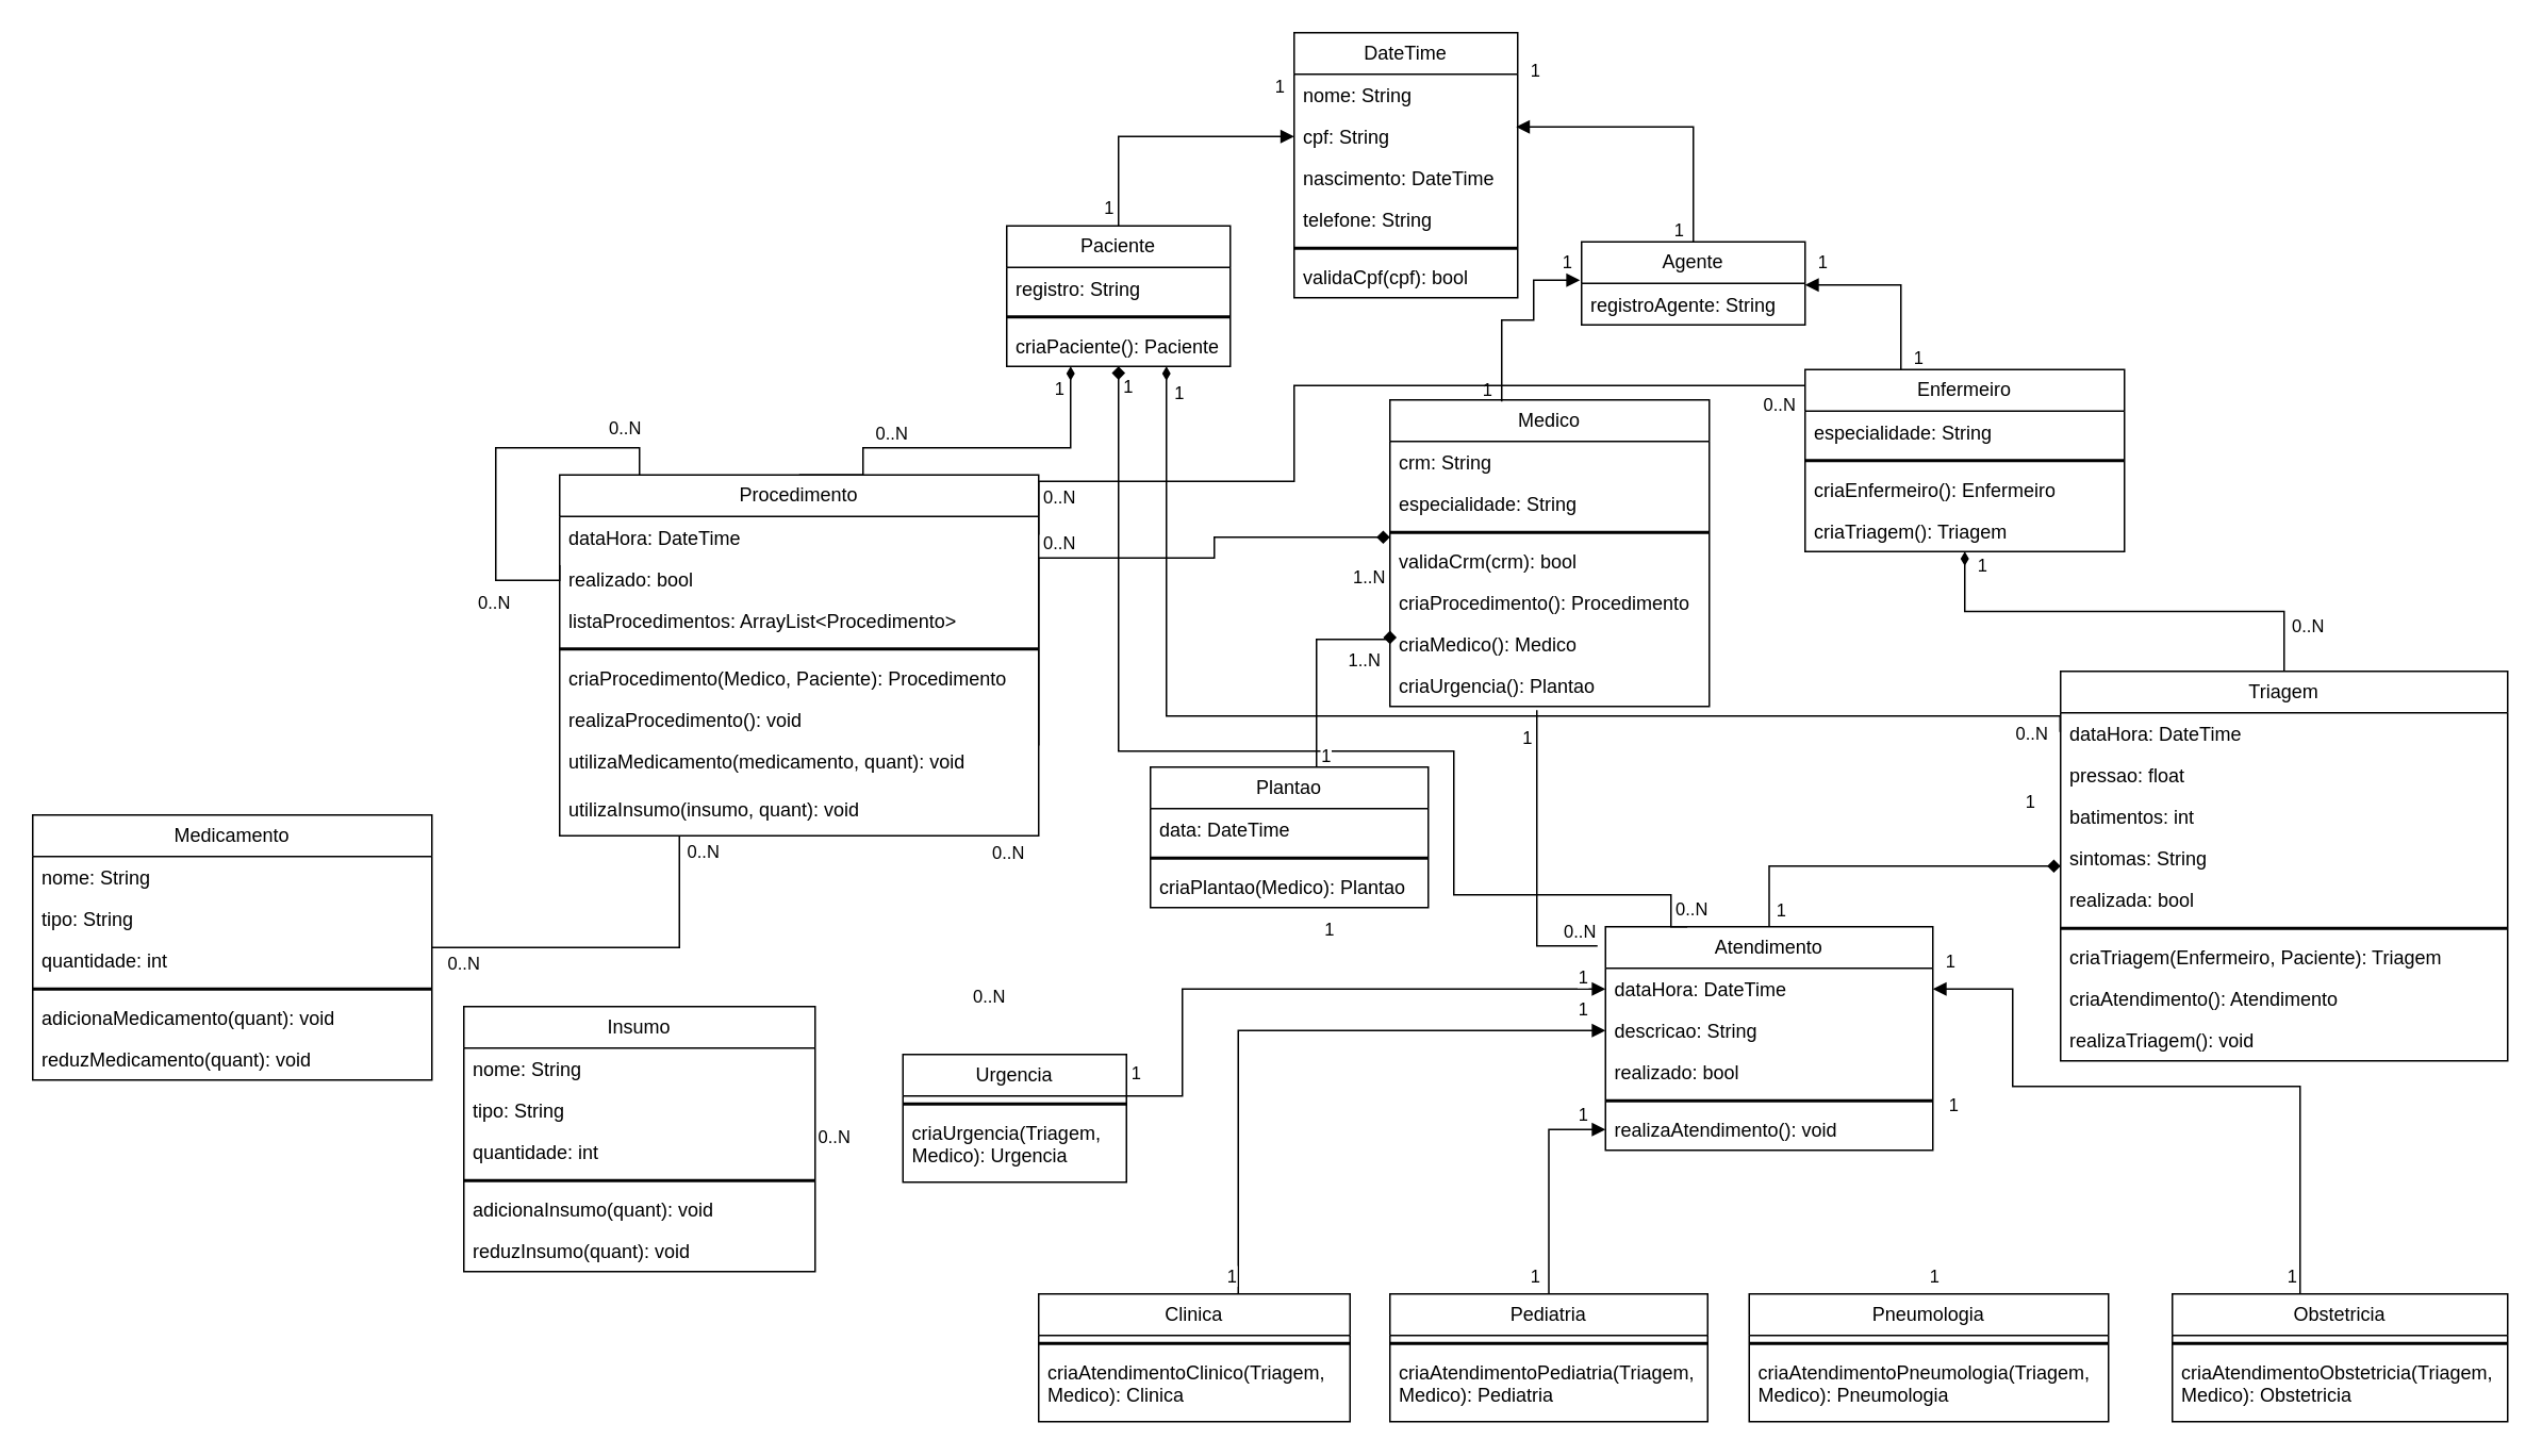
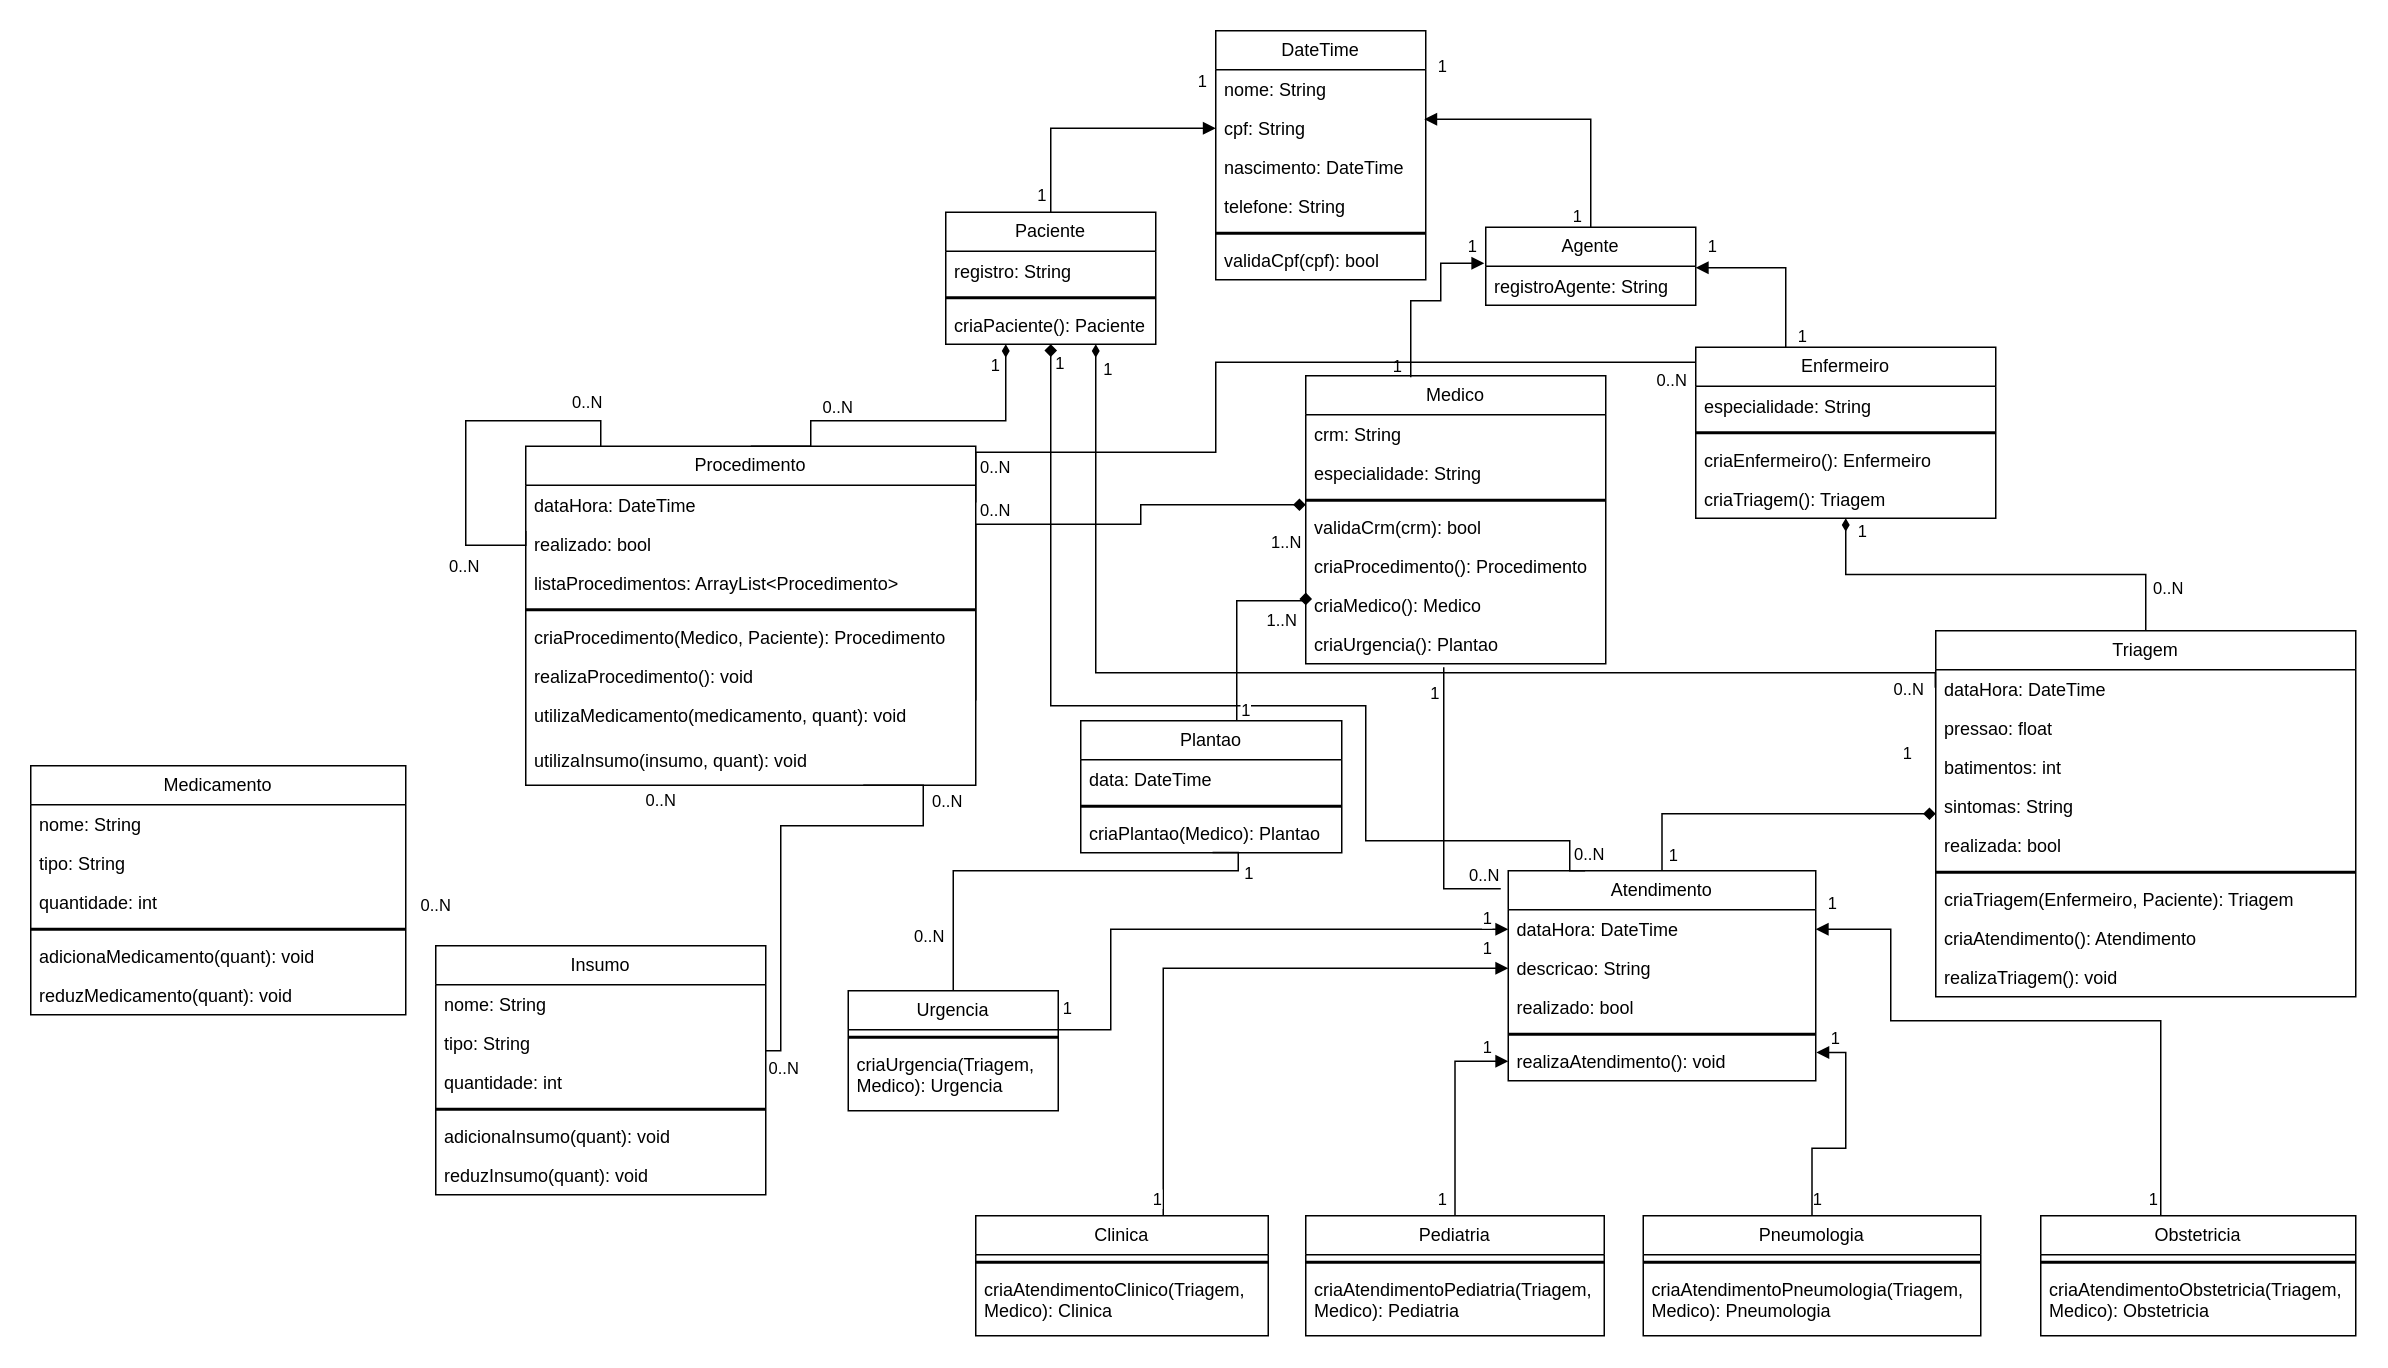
+ <mxCell id="30" style="edgeStyle=orthogonalEdgeStyle;rounded=0;orthogonalLoop=1;jettySize=auto;html=1;entryX=0.75;entryY=1;entryDx=0;entryDy=0;endArrow=none;endFill=0;" parent="1" source="31" target="9" edge="1"><mxGeometry relative="1" as="geometry"><Array as="points"><mxPoint x="520" y="700" /><mxPoint x="520" y="550" /><mxPoint x="615" y="550" /></Array></mxGeometry></mxCell>
+ <mxCell id="140" style="edgeStyle=orthogonalEdgeStyle;rounded=0;orthogonalLoop=1;jettySize=auto;html=1;entryX=0.505;entryY=0.994;entryDx=0;entryDy=0;entryPerimeter=0;endArrow=none;endFill=0;" parent="1" source="39" target="21" edge="1"><mxGeometry relative="1" as="geometry"><Array as="points"><mxPoint x="635" y="580" /><mxPoint x="825" y="580" /></Array></mxGeometry></mxCell>
- <mxCell id="22" style="edgeStyle=orthogonalEdgeStyle;rounded=0;orthogonalLoop=1;jettySize=auto;html=1;entryX=0.25;entryY=1;entryDx=0;entryDy=0;endArrow=none;endFill=0;" parent="1" source="23" target="9" edge="1"><mxGeometry relative="1" as="geometry" /></mxCell>
+ <mxCell id="151" style="edgeStyle=orthogonalEdgeStyle;rounded=0;orthogonalLoop=1;jettySize=auto;html=1;entryX=1.002;entryY=0.276;entryDx=0;entryDy=0;entryPerimeter=0;endArrow=block;endFill=1;" parent="1" source="67" target="58" edge="1"><mxGeometry relative="1" as="geometry" /></mxCell>
